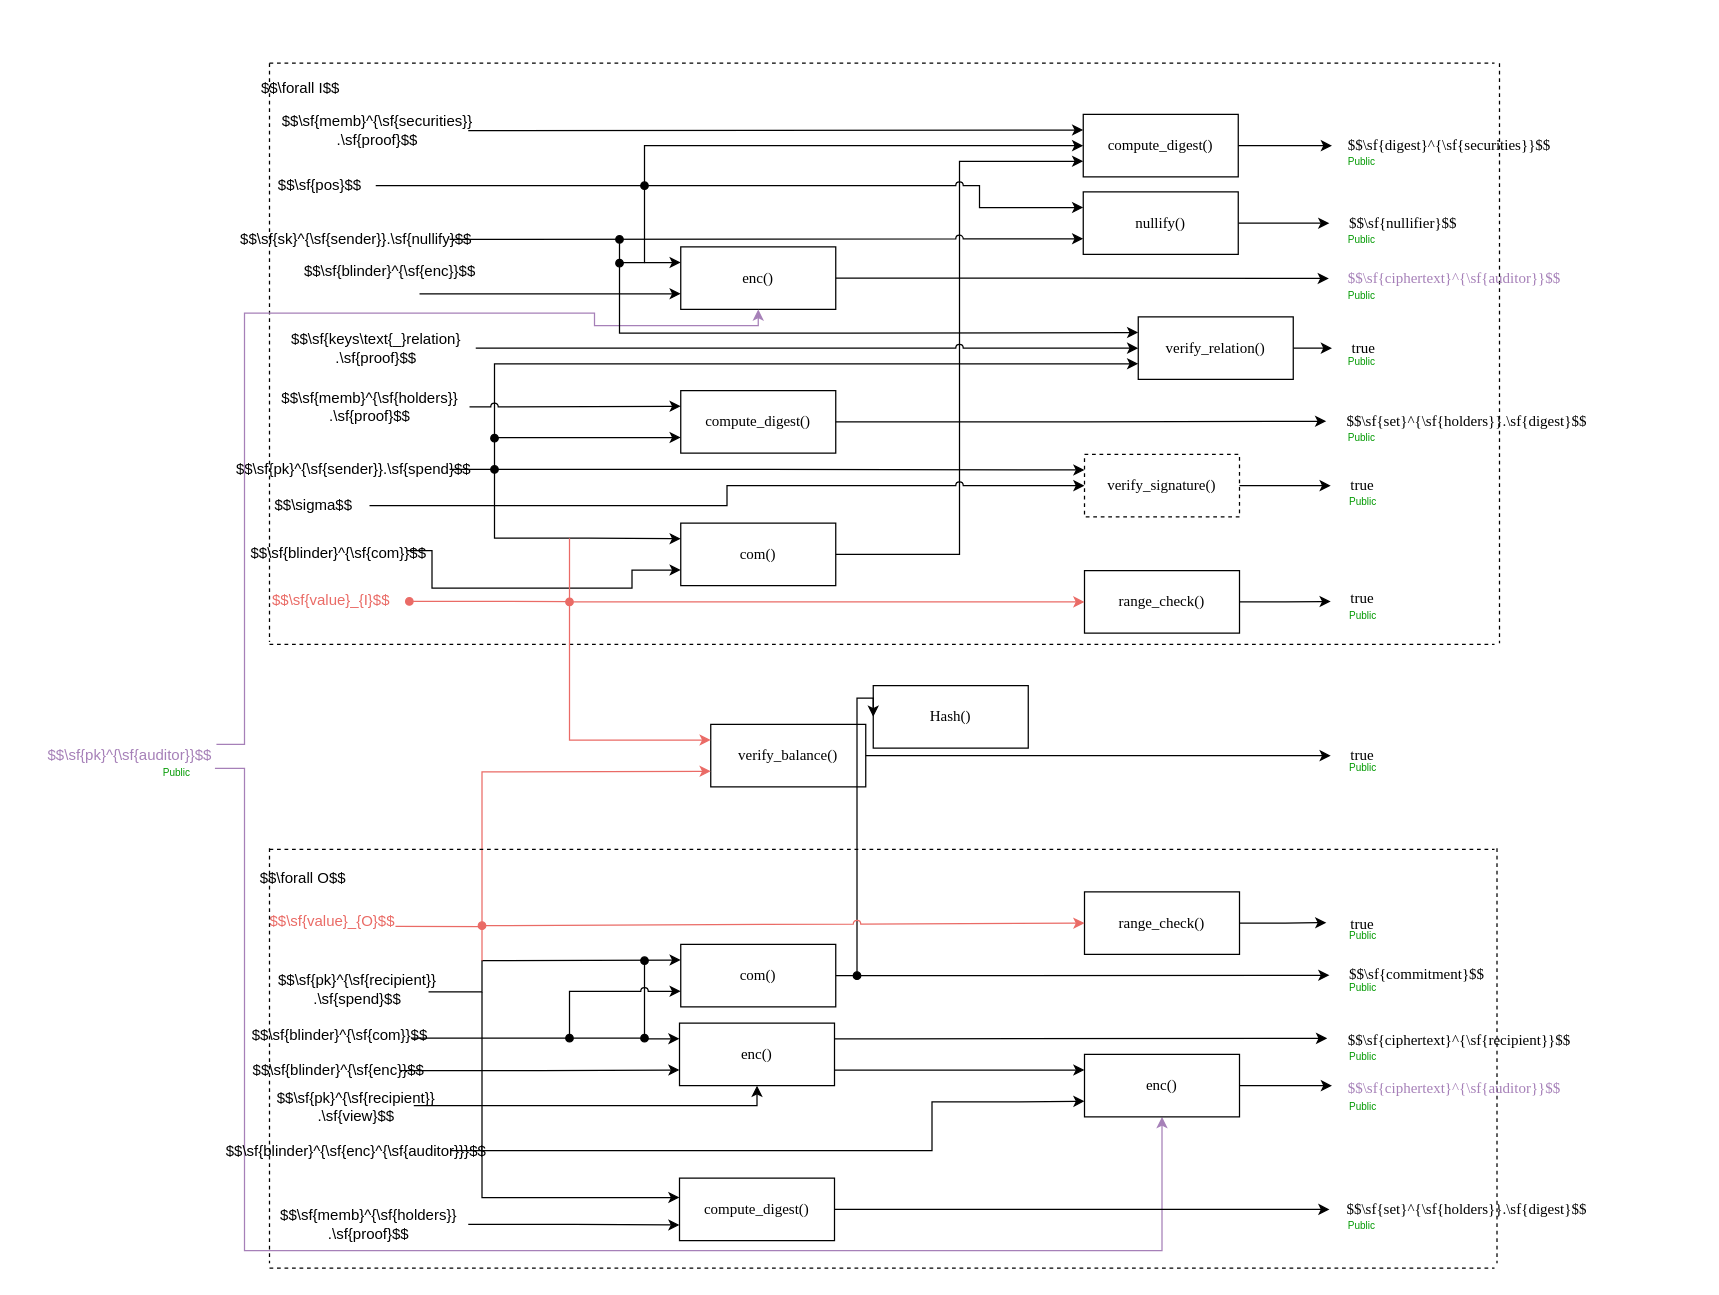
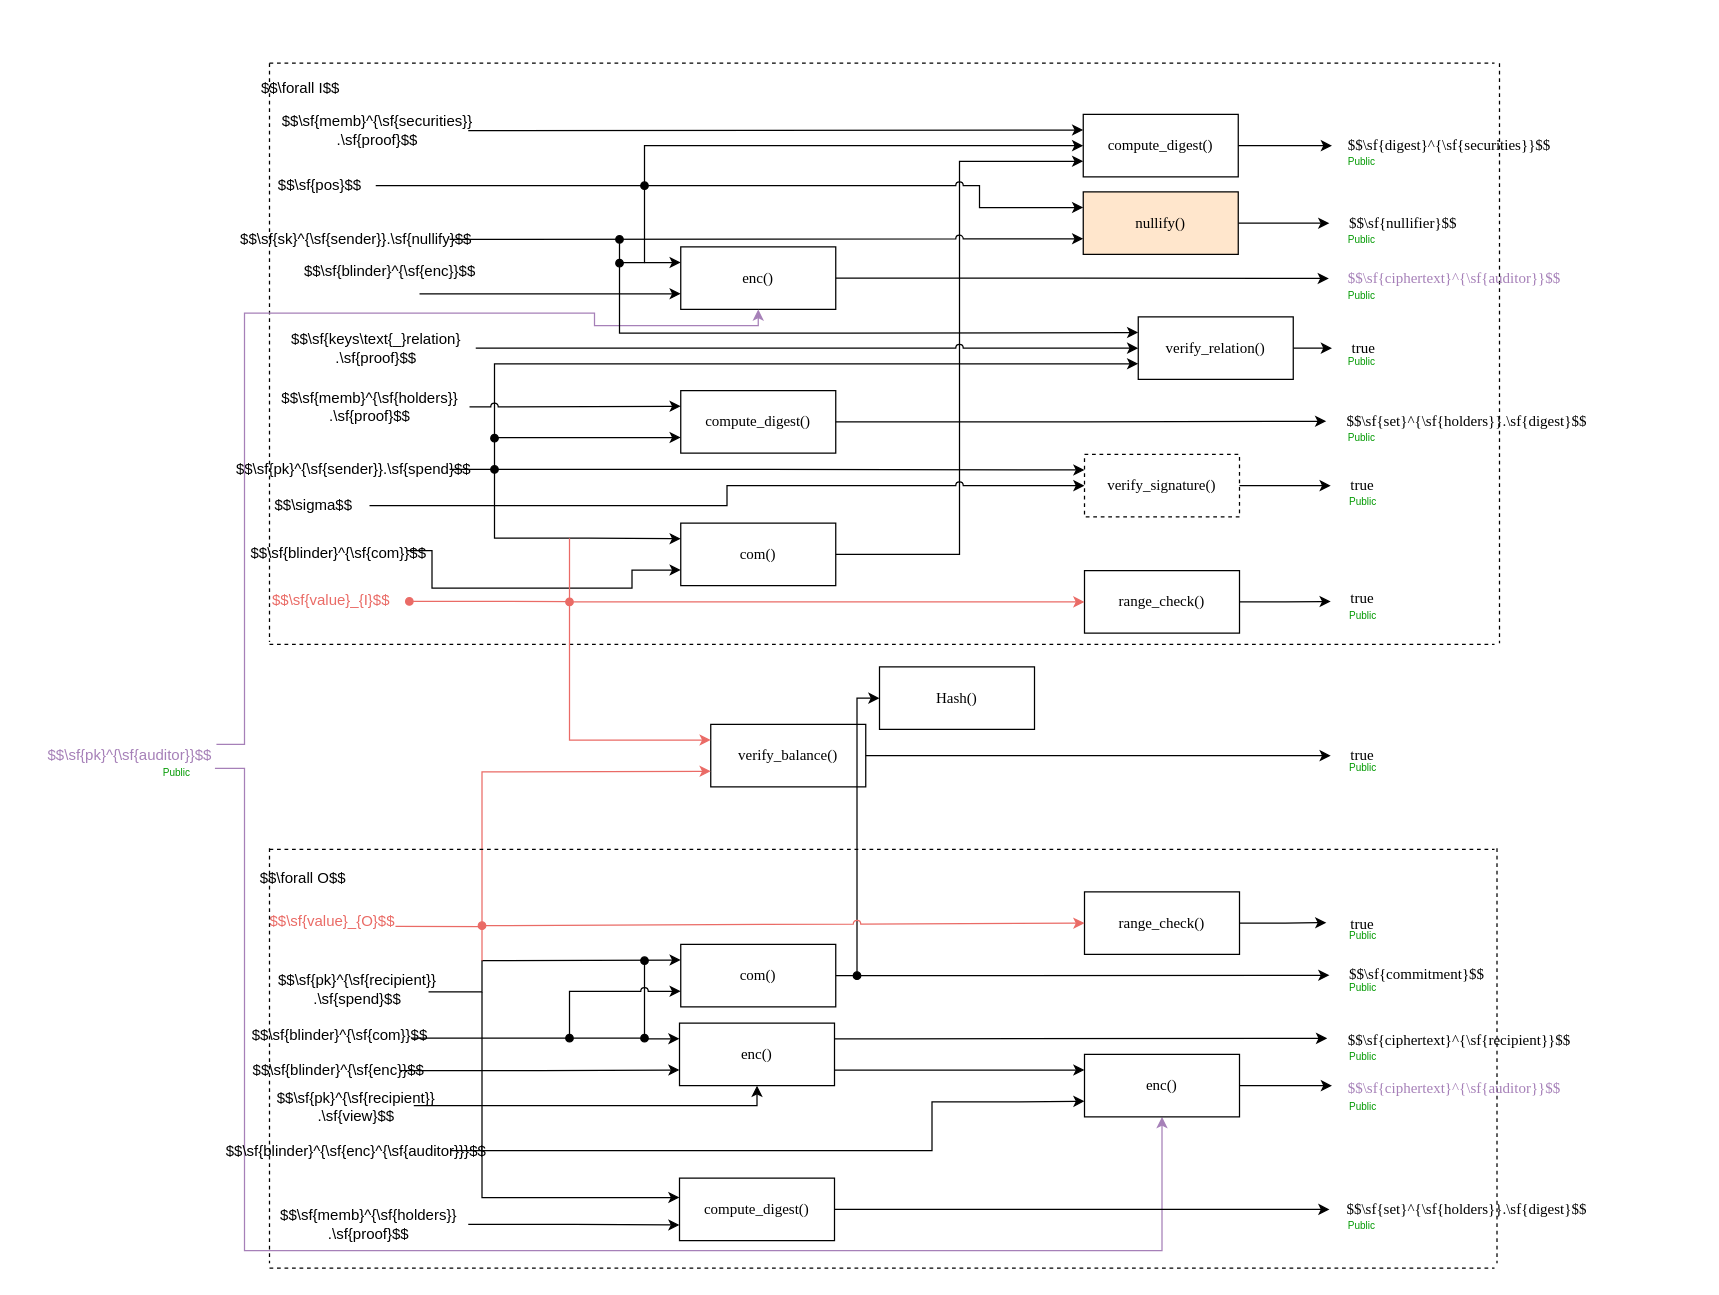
- <mxCell id="49" value="&lt;div&gt;&lt;font face=&quot;Verdana&quot;&gt;nullify()&lt;/font&gt;&lt;/div&gt;" style="whiteSpace=wrap;html=1;rounded=0;" parent="1" vertex="1"><mxGeometry x="866" y="153" width="124" height="50" as="geometry" /></mxCell>
+ <mxCell id="49" value="&lt;div&gt;&lt;font face=&quot;Verdana&quot;&gt;nullify()&lt;/font&gt;&lt;/div&gt;" style="whiteSpace=wrap;html=1;rounded=0;fillColor=#ffe6cc;" parent="1" vertex="1"><mxGeometry x="866" y="153" width="124" height="50" as="geometry" /></mxCell>
- <mxCell id="100" value="Hash()" style="whiteSpace=wrap;html=1;fontFamily=Verdana;fontColor=#000000;fillColor=none;rounded=0;" parent="1" vertex="1"><mxGeometry x="698" y="548" width="124" height="50" as="geometry" /></mxCell>
+ <mxCell id="100" value="Hash()" style="whiteSpace=wrap;html=1;fontFamily=Verdana;fontColor=#000000;fillColor=none;rounded=0;" parent="1" vertex="1"><mxGeometry x="703" y="533" width="124" height="50" as="geometry" /></mxCell>
